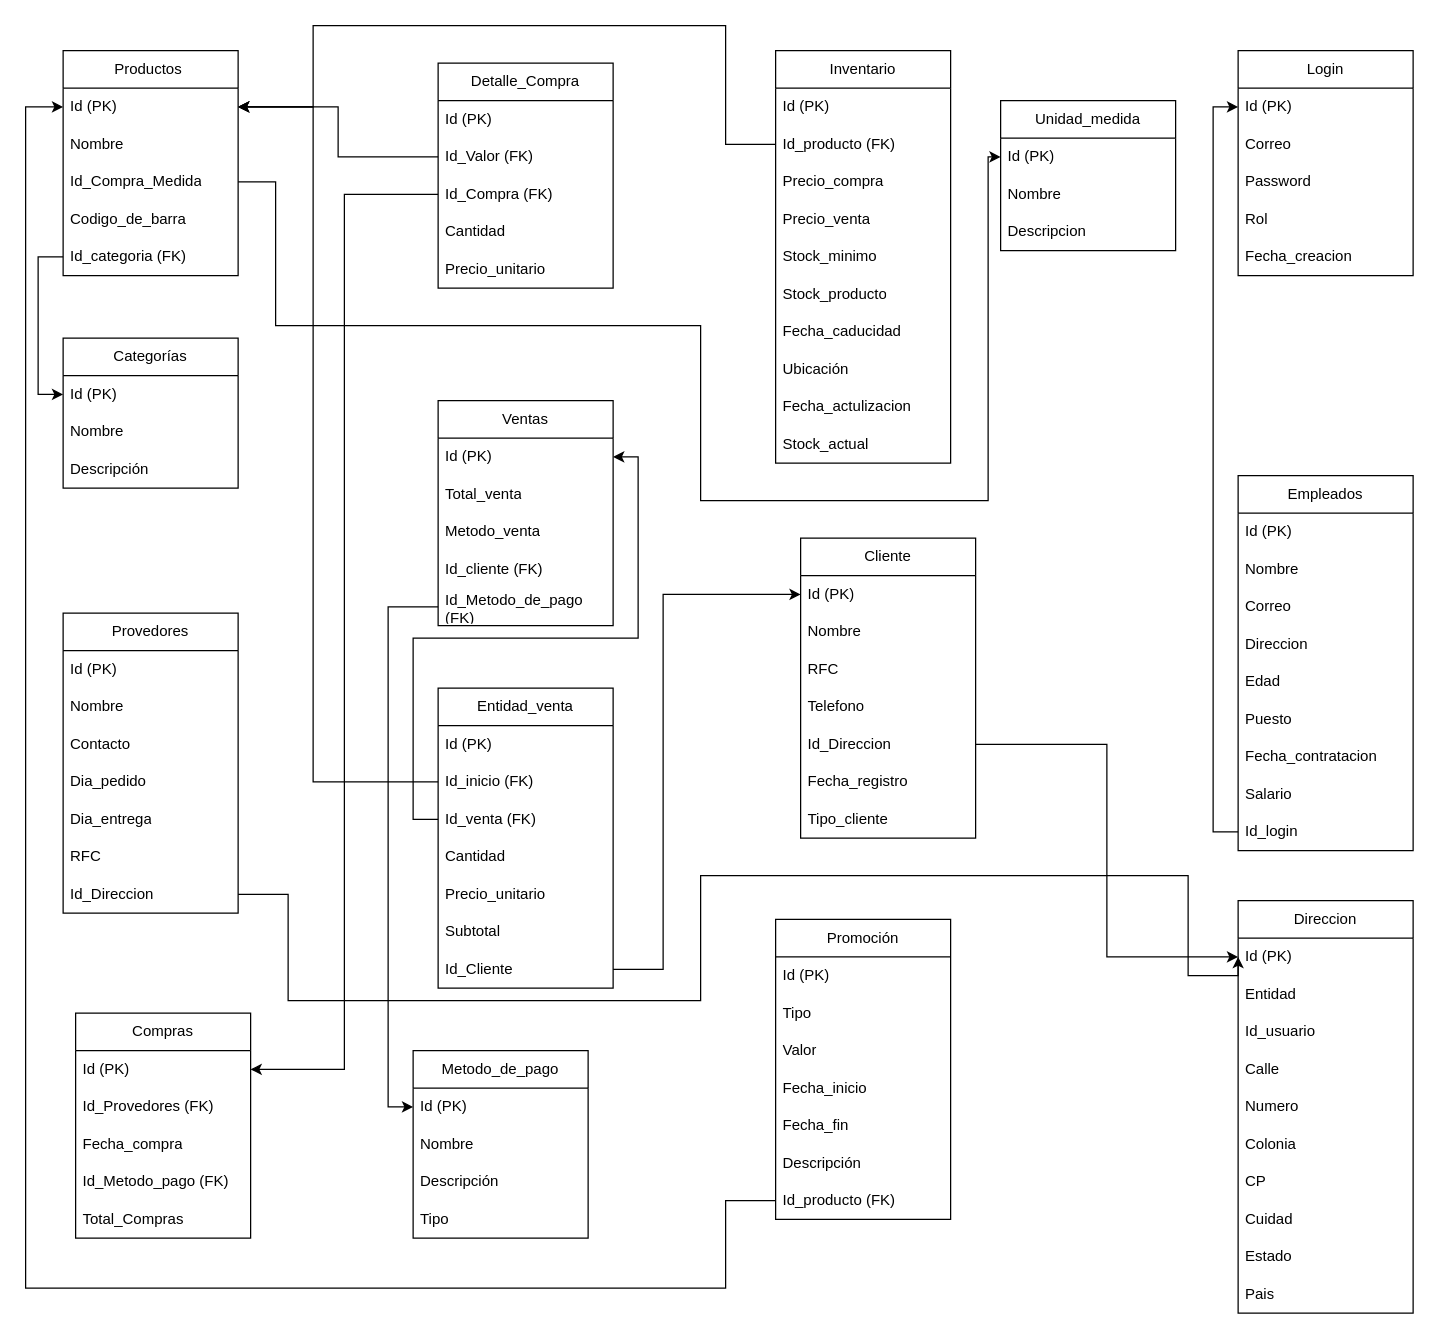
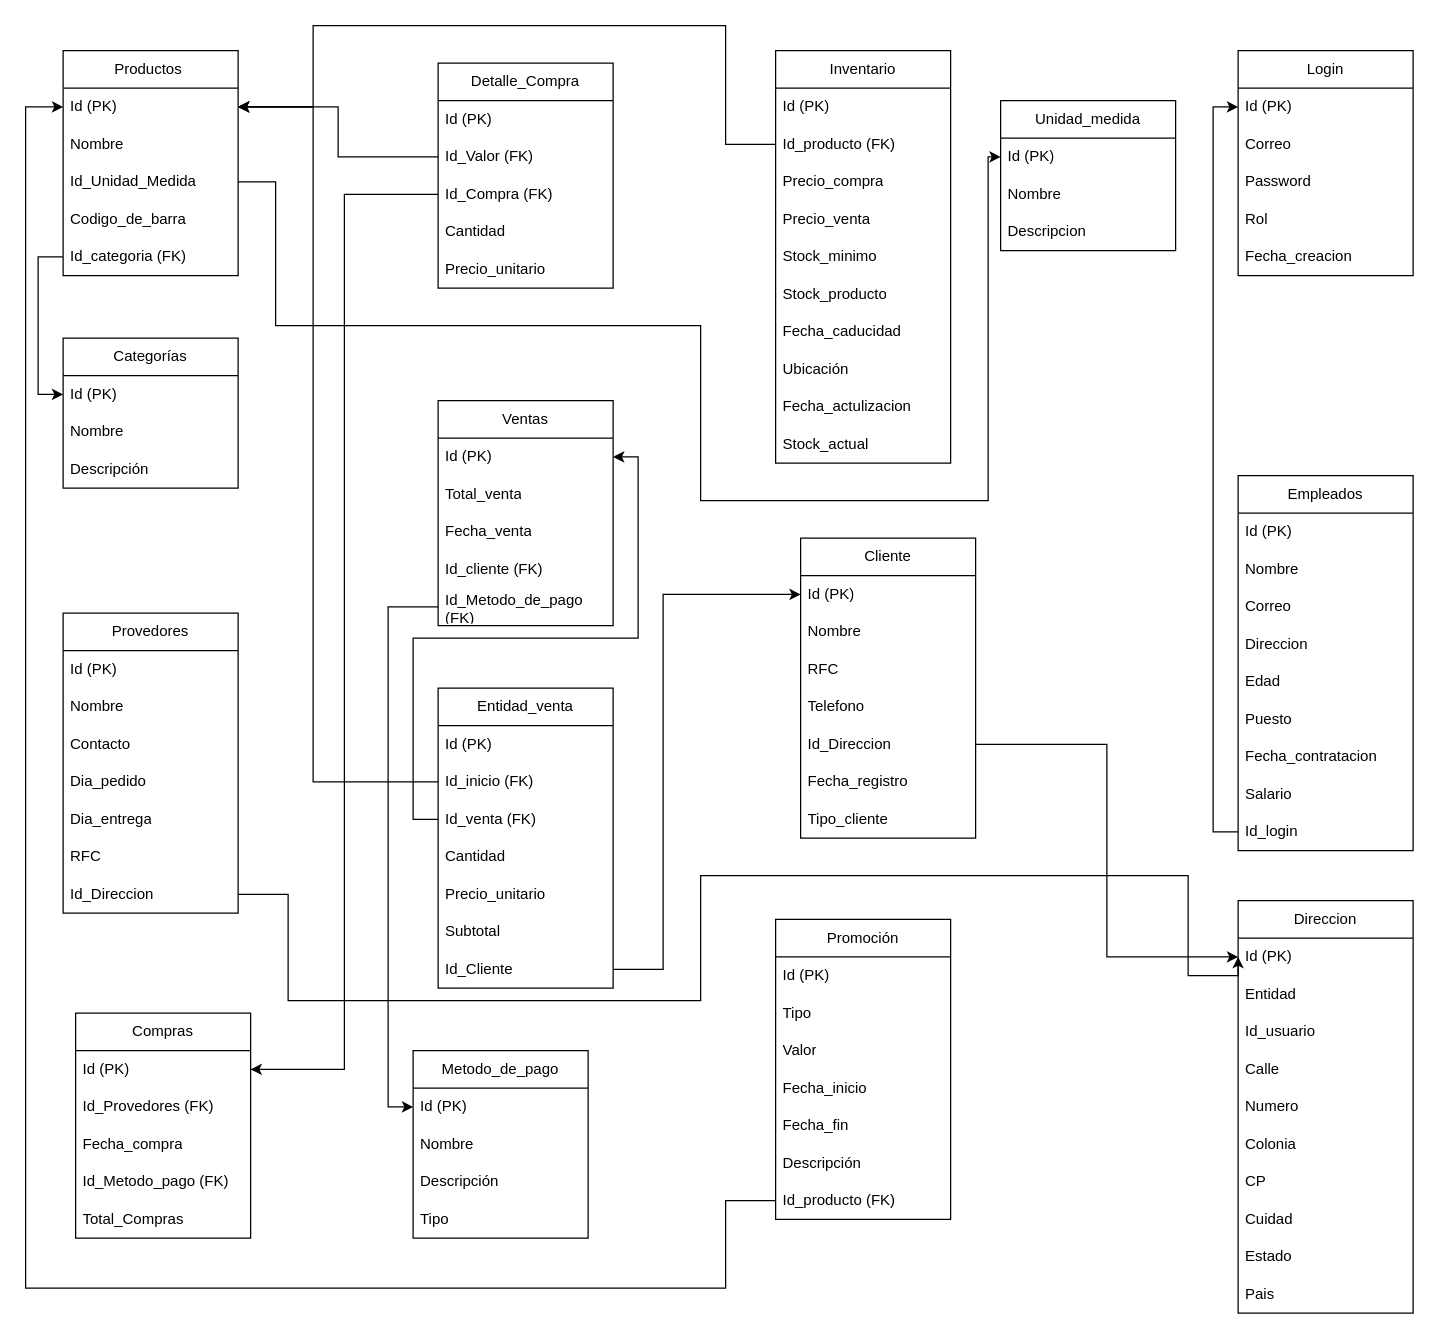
- <mxCell id="17" value="Id_Compra_Medida" style="text;strokeColor=none;fillColor=none;align=left;verticalAlign=middle;spacingLeft=4;spacingRight=4;overflow=hidden;points=[[0,0.5],[1,0.5]];portConstraint=eastwest;rotatable=0;whiteSpace=wrap;html=1;" parent="14" vertex="1"><mxGeometry y="90" width="140" height="30" as="geometry" /></mxCell>
+ <mxCell id="17" value="Id_Unidad_Medida" style="text;strokeColor=none;fillColor=none;align=left;verticalAlign=middle;spacingLeft=4;spacingRight=4;overflow=hidden;points=[[0,0.5],[1,0.5]];portConstraint=eastwest;rotatable=0;whiteSpace=wrap;html=1;" parent="14" vertex="1"><mxGeometry y="90" width="140" height="30" as="geometry" /></mxCell>
- <mxCell id="35" value="Metodo_venta" style="text;strokeColor=none;fillColor=none;align=left;verticalAlign=middle;spacingLeft=4;spacingRight=4;overflow=hidden;points=[[0,0.5],[1,0.5]];portConstraint=eastwest;rotatable=0;whiteSpace=wrap;html=1;" parent="32" vertex="1"><mxGeometry y="90" width="140" height="30" as="geometry" /></mxCell>
+ <mxCell id="35" value="Fecha_venta" style="text;strokeColor=none;fillColor=none;align=left;verticalAlign=middle;spacingLeft=4;spacingRight=4;overflow=hidden;points=[[0,0.5],[1,0.5]];portConstraint=eastwest;rotatable=0;whiteSpace=wrap;html=1;" parent="32" vertex="1"><mxGeometry y="90" width="140" height="30" as="geometry" /></mxCell>
